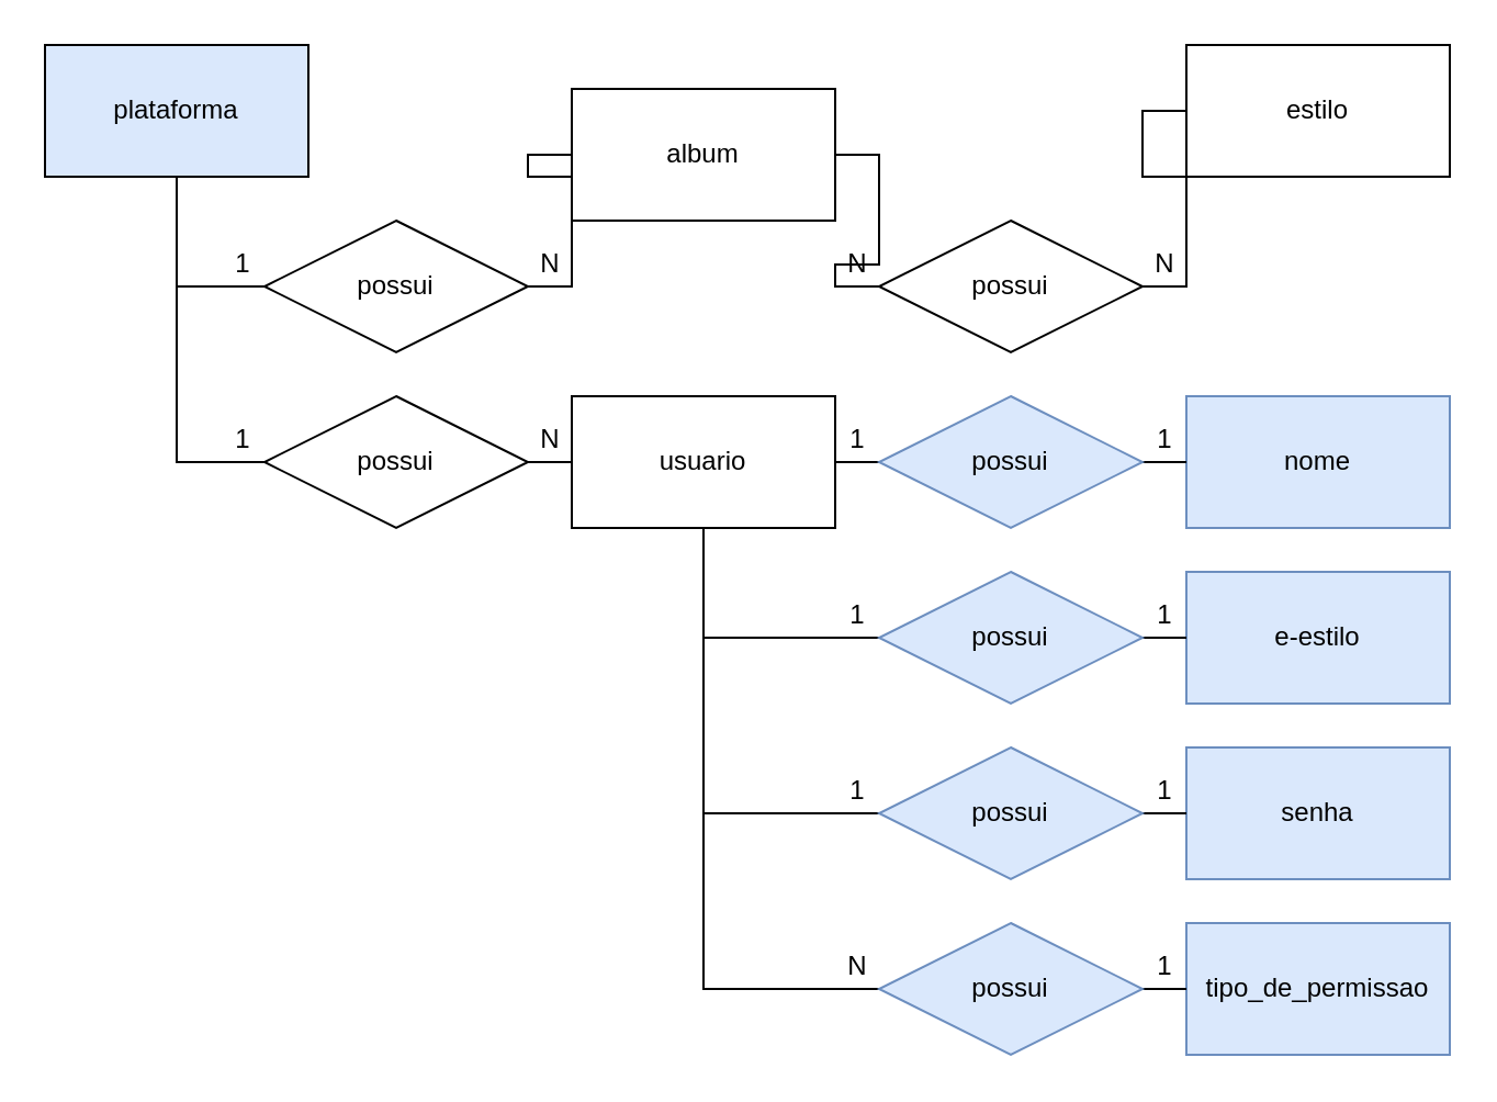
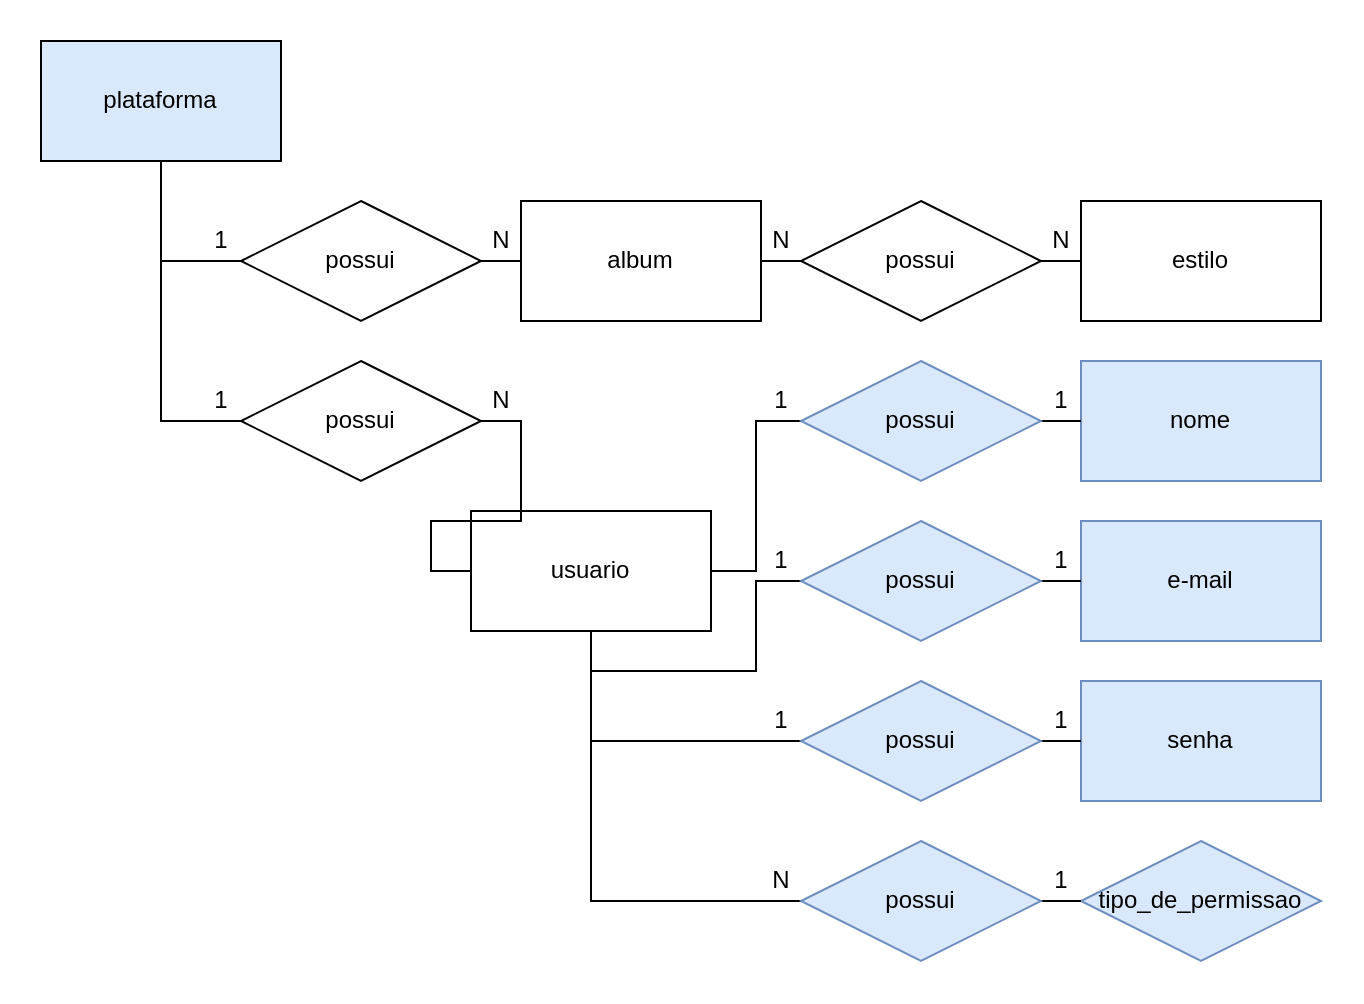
- <mxCell id="6" value="estilo" style="rounded=0;whiteSpace=wrap;html=1;" parent="1" vertex="1"><mxGeometry x="540" y="20" width="120" height="60" as="geometry" /></mxCell>
+ <mxCell id="6" value="estilo" style="rounded=0;whiteSpace=wrap;html=1;" parent="1" vertex="1"><mxGeometry x="540" y="100" width="120" height="60" as="geometry" /></mxCell>
- <mxCell id="3" value="album" style="rounded=0;whiteSpace=wrap;html=1;" parent="1" vertex="1"><mxGeometry x="260" y="40" width="120" height="60" as="geometry" /></mxCell>
+ <mxCell id="3" value="album" style="rounded=0;whiteSpace=wrap;html=1;" parent="1" vertex="1"><mxGeometry x="260" y="100" width="120" height="60" as="geometry" /></mxCell>
- <mxCell id="14" value="usuario" style="rounded=0;whiteSpace=wrap;html=1;" parent="1" vertex="1"><mxGeometry x="260" y="180" width="120" height="60" as="geometry" /></mxCell>
+ <mxCell id="14" value="usuario" style="rounded=0;whiteSpace=wrap;html=1;" parent="1" vertex="1"><mxGeometry x="235" y="255" width="120" height="60" as="geometry" /></mxCell>
- <mxCell id="16" value="e-estilo" style="rounded=0;whiteSpace=wrap;html=1;fillColor=#dae8fc;strokeColor=#6c8ebf;" parent="1" vertex="1"><mxGeometry x="540" y="260" width="120" height="60" as="geometry" /></mxCell>
+ <mxCell id="16" value="e-mail" style="rounded=0;whiteSpace=wrap;html=1;fillColor=#dae8fc;strokeColor=#6c8ebf;" parent="1" vertex="1"><mxGeometry x="540" y="260" width="120" height="60" as="geometry" /></mxCell>
- <mxCell id="18" value="tipo_de_permissao" style="rounded=0;whiteSpace=wrap;html=1;fillColor=#dae8fc;strokeColor=#6c8ebf;" parent="1" vertex="1"><mxGeometry x="540" y="420" width="120" height="60" as="geometry" /></mxCell>
+ <mxCell id="18" value="tipo_de_permissao" style="rhombus;whiteSpace=wrap;html=1;fillColor=#dae8fc;strokeColor=#6c8ebf;" parent="1" vertex="1"><mxGeometry x="540" y="420" width="120" height="60" as="geometry" /></mxCell>
